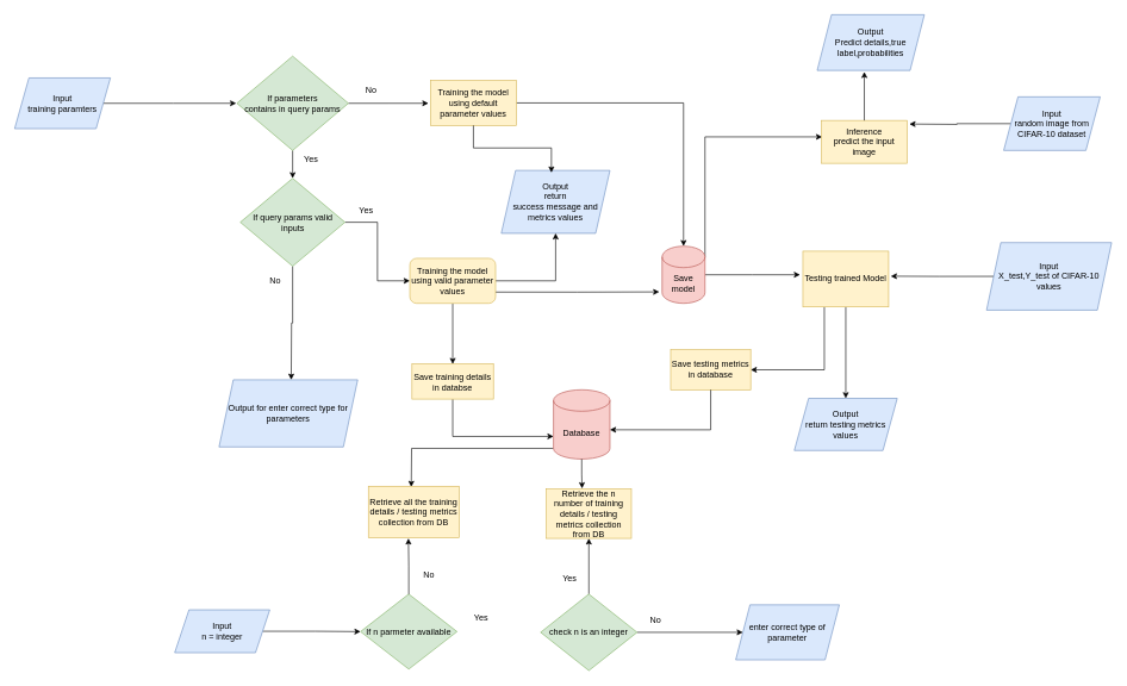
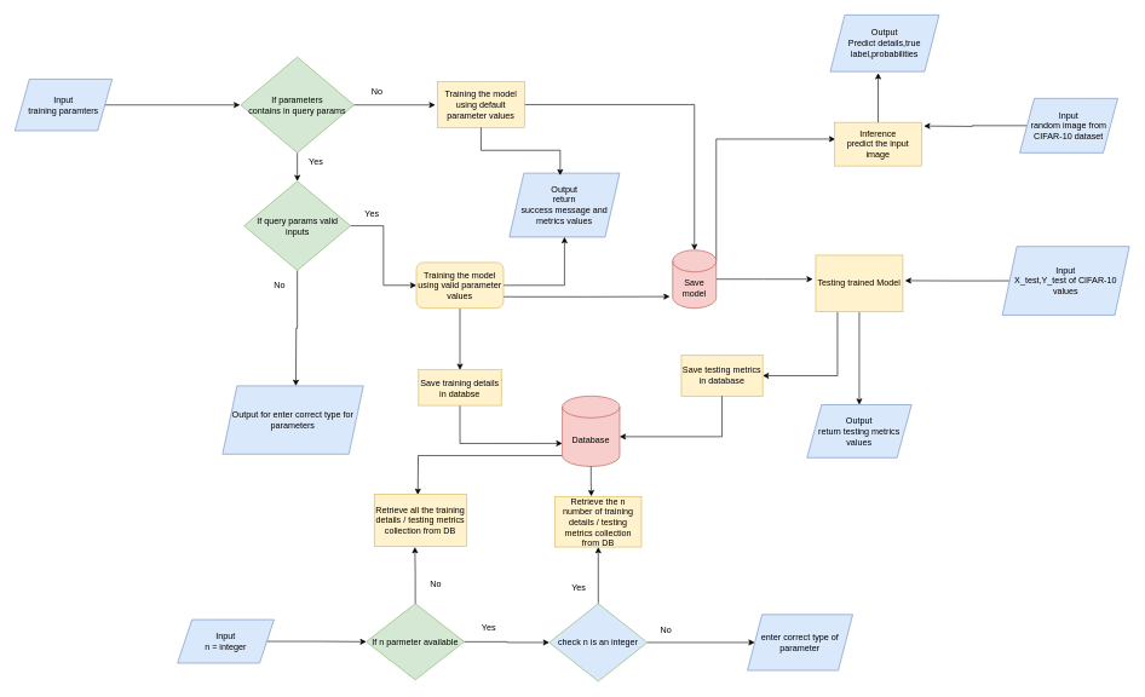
+ <mxCell id="45" style="edgeStyle=orthogonalEdgeStyle;rounded=0;orthogonalLoop=1;jettySize=auto;html=1;exitX=1;exitY=0.5;exitDx=0;exitDy=0;entryX=0;entryY=0.5;entryDx=0;entryDy=0;" edge="1" parent="1" source="46" target="49"><mxGeometry relative="1" as="geometry" /></mxCell>
- <mxCell id="49" value="check n is an integer" style="rhombus;whiteSpace=wrap;html=1;fillColor=#d5e8d4;strokeColor=#82b366;" vertex="1" parent="1"><mxGeometry x="756" y="831" width="135" height="107" as="geometry" /></mxCell>
+ <mxCell id="49" value="check n is an integer" style="rhombus;whiteSpace=wrap;html=1;fillColor=#dae8fc;strokeColor=#82b366;" vertex="1" parent="1"><mxGeometry x="756" y="831" width="135" height="107" as="geometry" /></mxCell>
